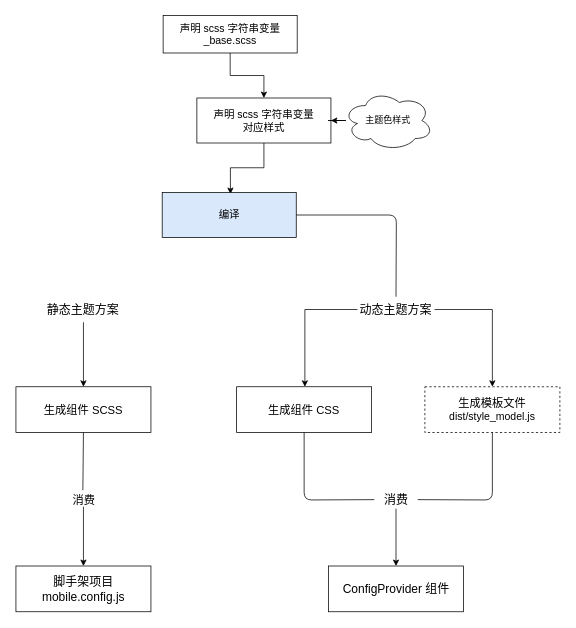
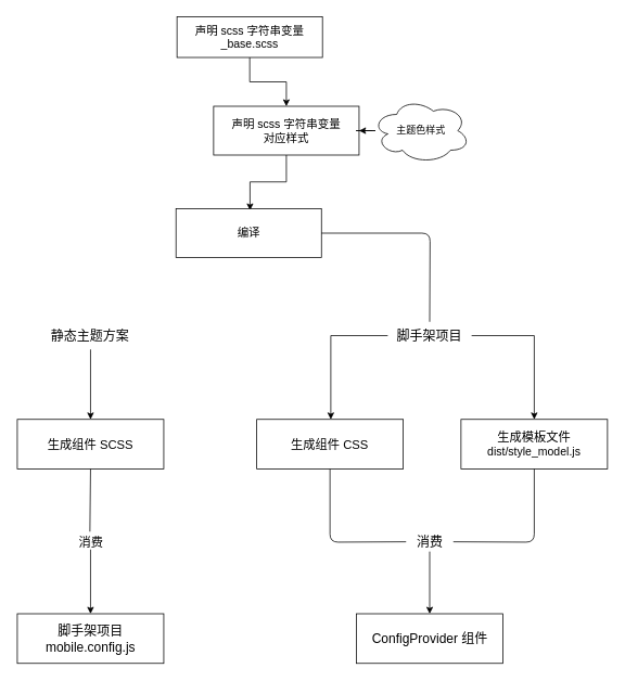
- <mxCell id="11" value="&lt;span style=&quot;font-size: 14px&quot;&gt;编译&lt;/span&gt;" style="rounded=0;whiteSpace=wrap;html=1;fillColor=#dae8fc;" parent="1" vertex="1"><mxGeometry x="215.75" y="256" width="178.75" height="60" as="geometry" /></mxCell>
+ <mxCell id="11" value="&lt;span style=&quot;font-size: 14px&quot;&gt;编译&lt;/span&gt;" style="rounded=0;whiteSpace=wrap;html=1;" parent="1" vertex="1"><mxGeometry x="215.75" y="256" width="178.75" height="60" as="geometry" /></mxCell>
- <mxCell id="15" value="&lt;font style=&quot;font-size: 16px&quot;&gt;动态主题方案&lt;/font&gt;" style="text;html=1;strokeColor=none;fillColor=none;align=center;verticalAlign=middle;whiteSpace=wrap;rounded=0;" parent="1" vertex="1"><mxGeometry x="476" y="395" width="103" height="34" as="geometry" /></mxCell>
+ <mxCell id="15" value="&lt;font style=&quot;font-size: 16px&quot;&gt;脚手架项目&lt;/font&gt;" style="text;html=1;strokeColor=none;fillColor=none;align=center;verticalAlign=middle;whiteSpace=wrap;rounded=0;" parent="1" vertex="1"><mxGeometry x="476" y="395" width="103" height="34" as="geometry" /></mxCell>
- <mxCell id="10" value="&lt;span style=&quot;font-size: 15px&quot;&gt;生成模板文件&lt;/span&gt;&lt;br&gt;&lt;font style=&quot;font-size: 14px&quot;&gt;dist/style_model.js&lt;/font&gt;" style="rounded=0;whiteSpace=wrap;html=1;dashed=1;" parent="1" vertex="1"><mxGeometry x="566" y="515" width="180" height="61" as="geometry" /></mxCell>
+ <mxCell id="10" value="&lt;span style=&quot;font-size: 15px&quot;&gt;生成模板文件&lt;/span&gt;&lt;br&gt;&lt;font style=&quot;font-size: 14px&quot;&gt;dist/style_model.js&lt;/font&gt;" style="rounded=0;whiteSpace=wrap;html=1;" parent="1" vertex="1"><mxGeometry x="566" y="515" width="180" height="61" as="geometry" /></mxCell>
